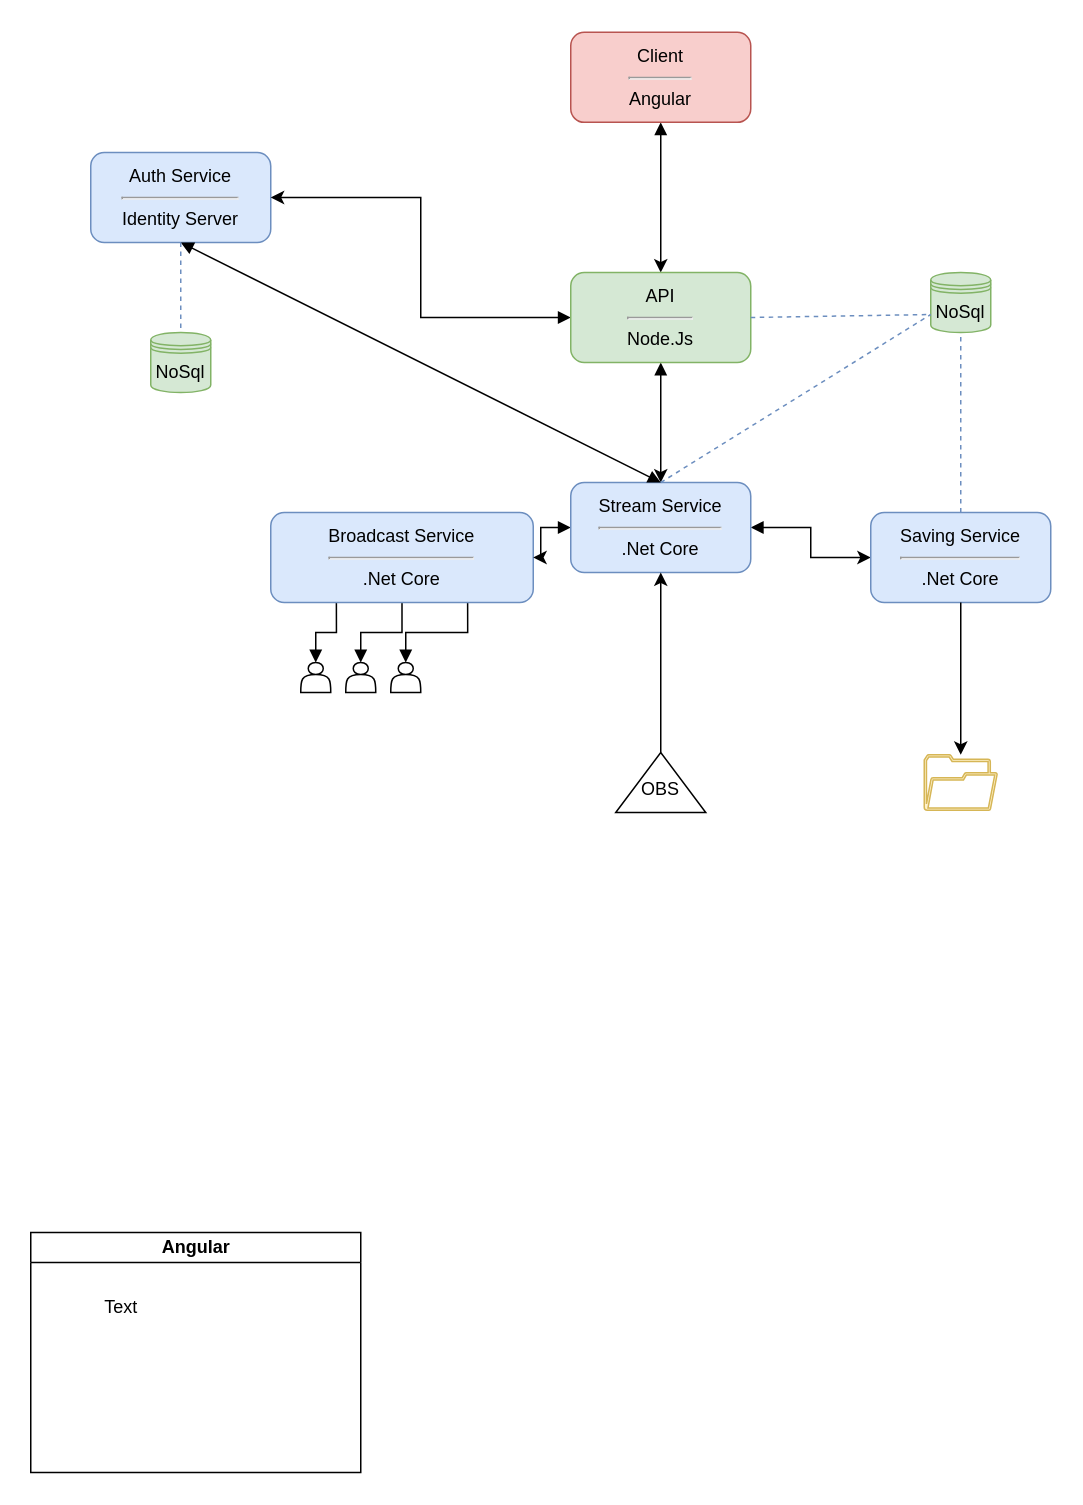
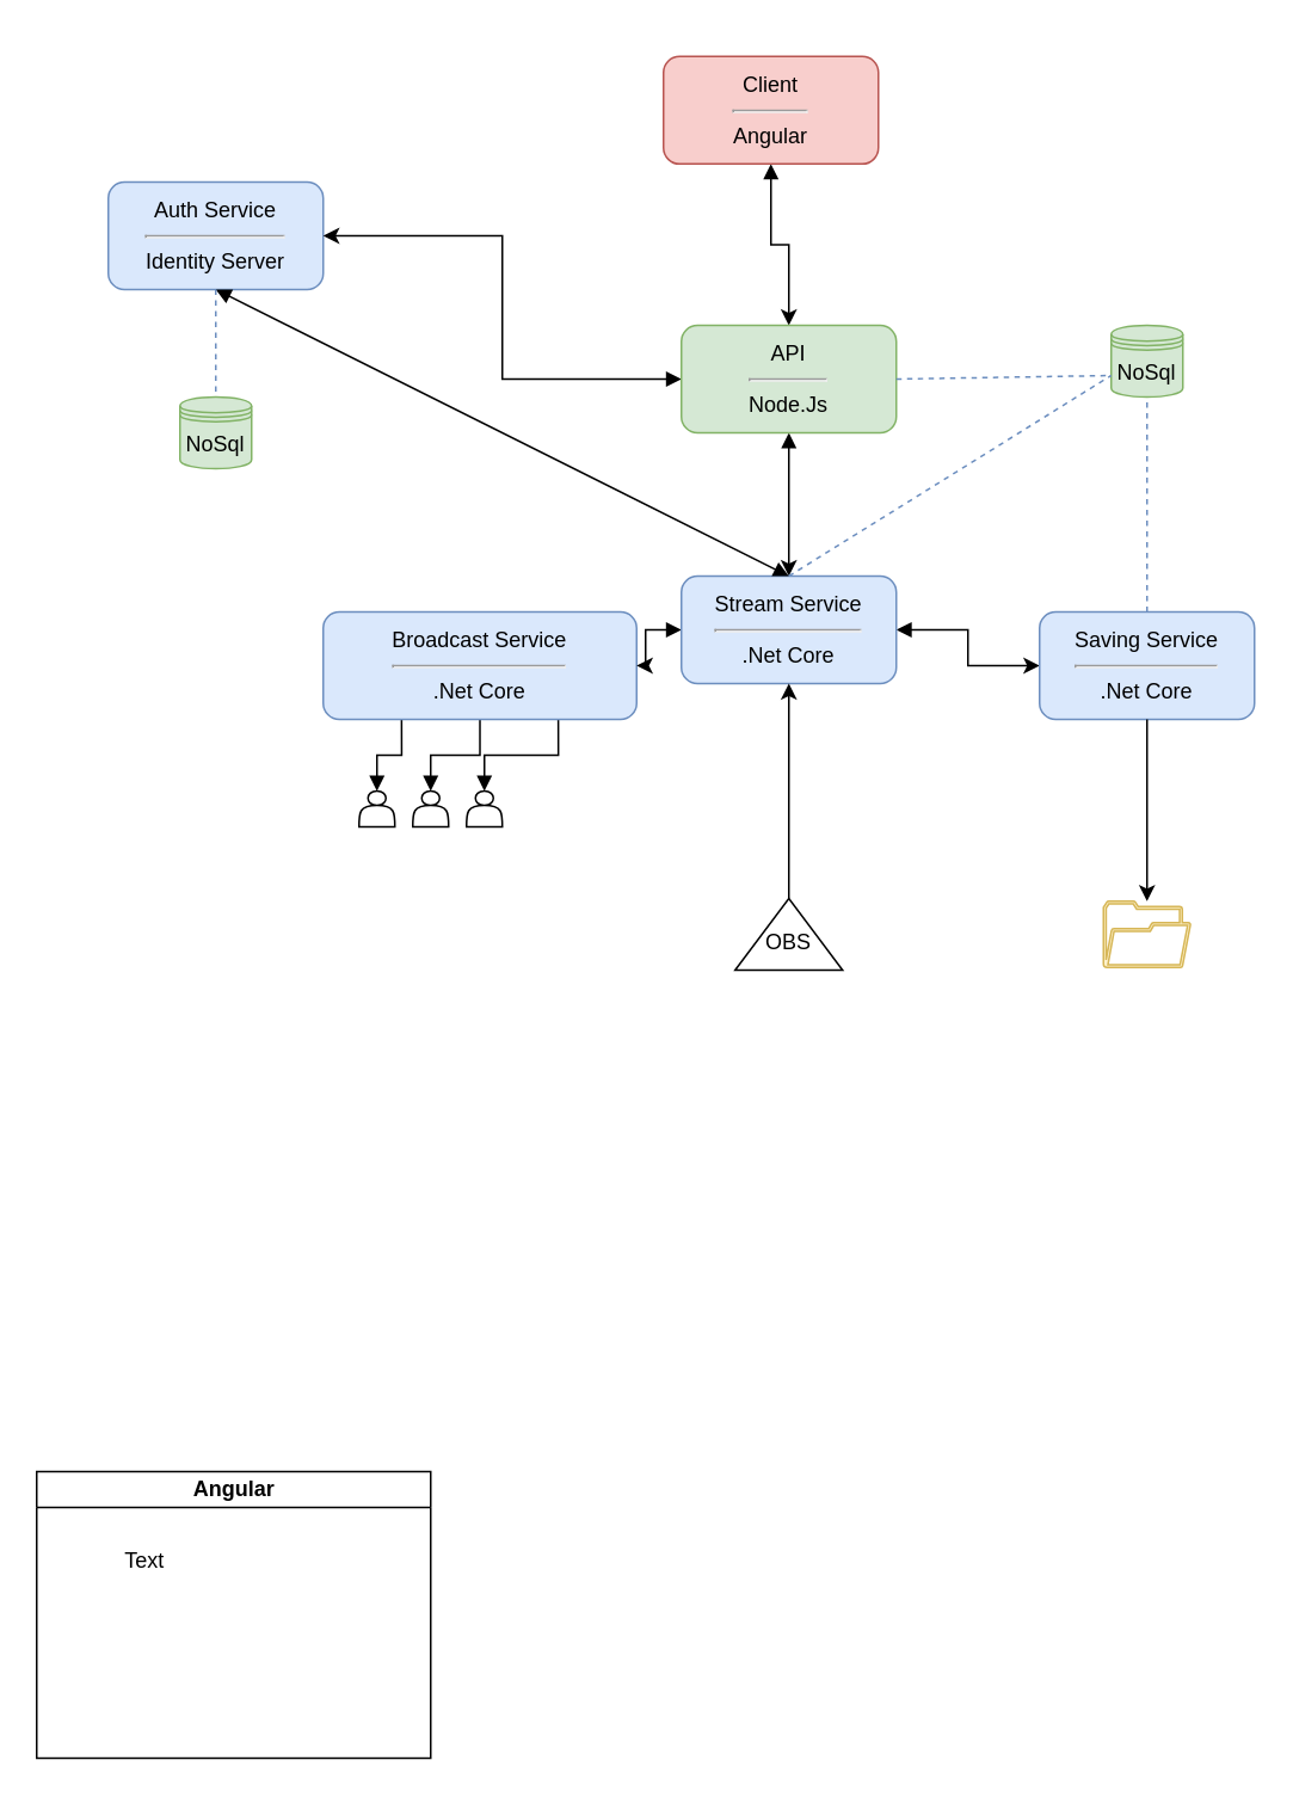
- <mxCell id="3" value="Client&lt;hr&gt;Angular" style="rounded=1;whiteSpace=wrap;html=1;flipH=0;fillColor=#f8cecc;strokeColor=#b85450;" vertex="1" parent="1"><mxGeometry x="380" y="20.9" width="120" height="60" as="geometry" /></mxCell>
+ <mxCell id="3" value="Client&lt;hr&gt;Angular" style="rounded=1;whiteSpace=wrap;html=1;flipH=0;fillColor=#f8cecc;strokeColor=#b85450;" vertex="1" parent="1"><mxGeometry x="370" y="30.9" width="120" height="60" as="geometry" /></mxCell>
